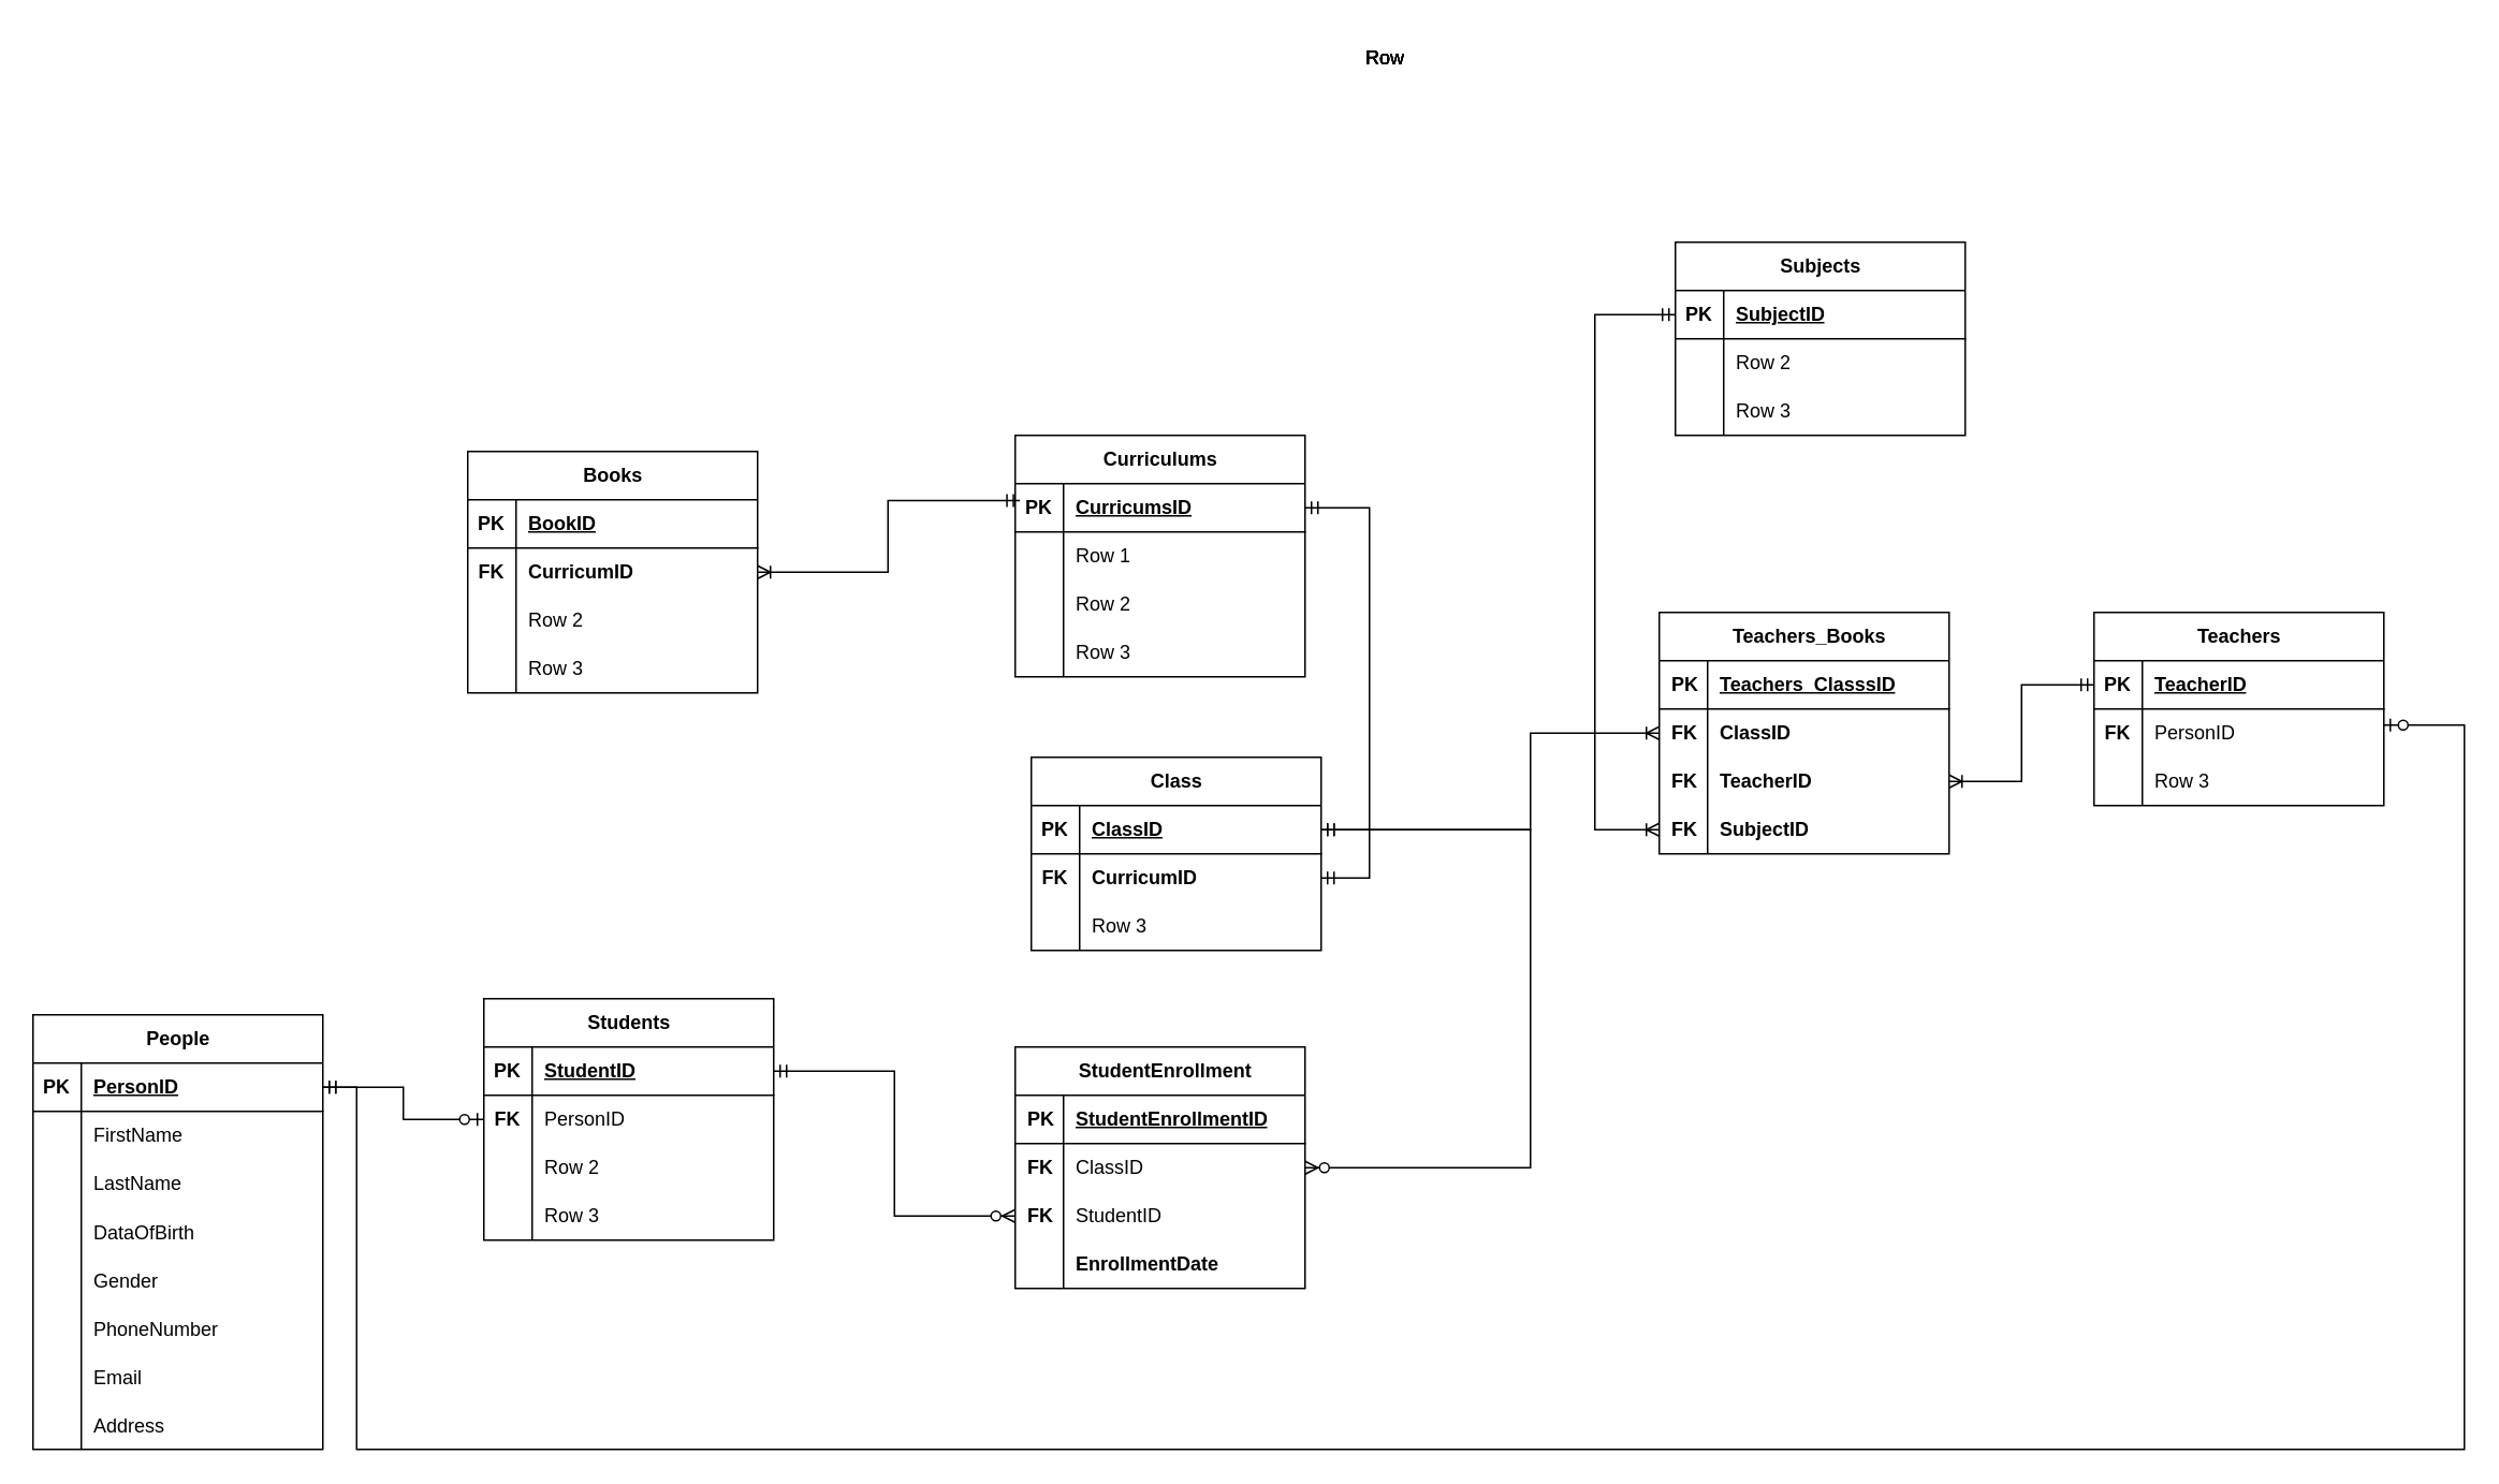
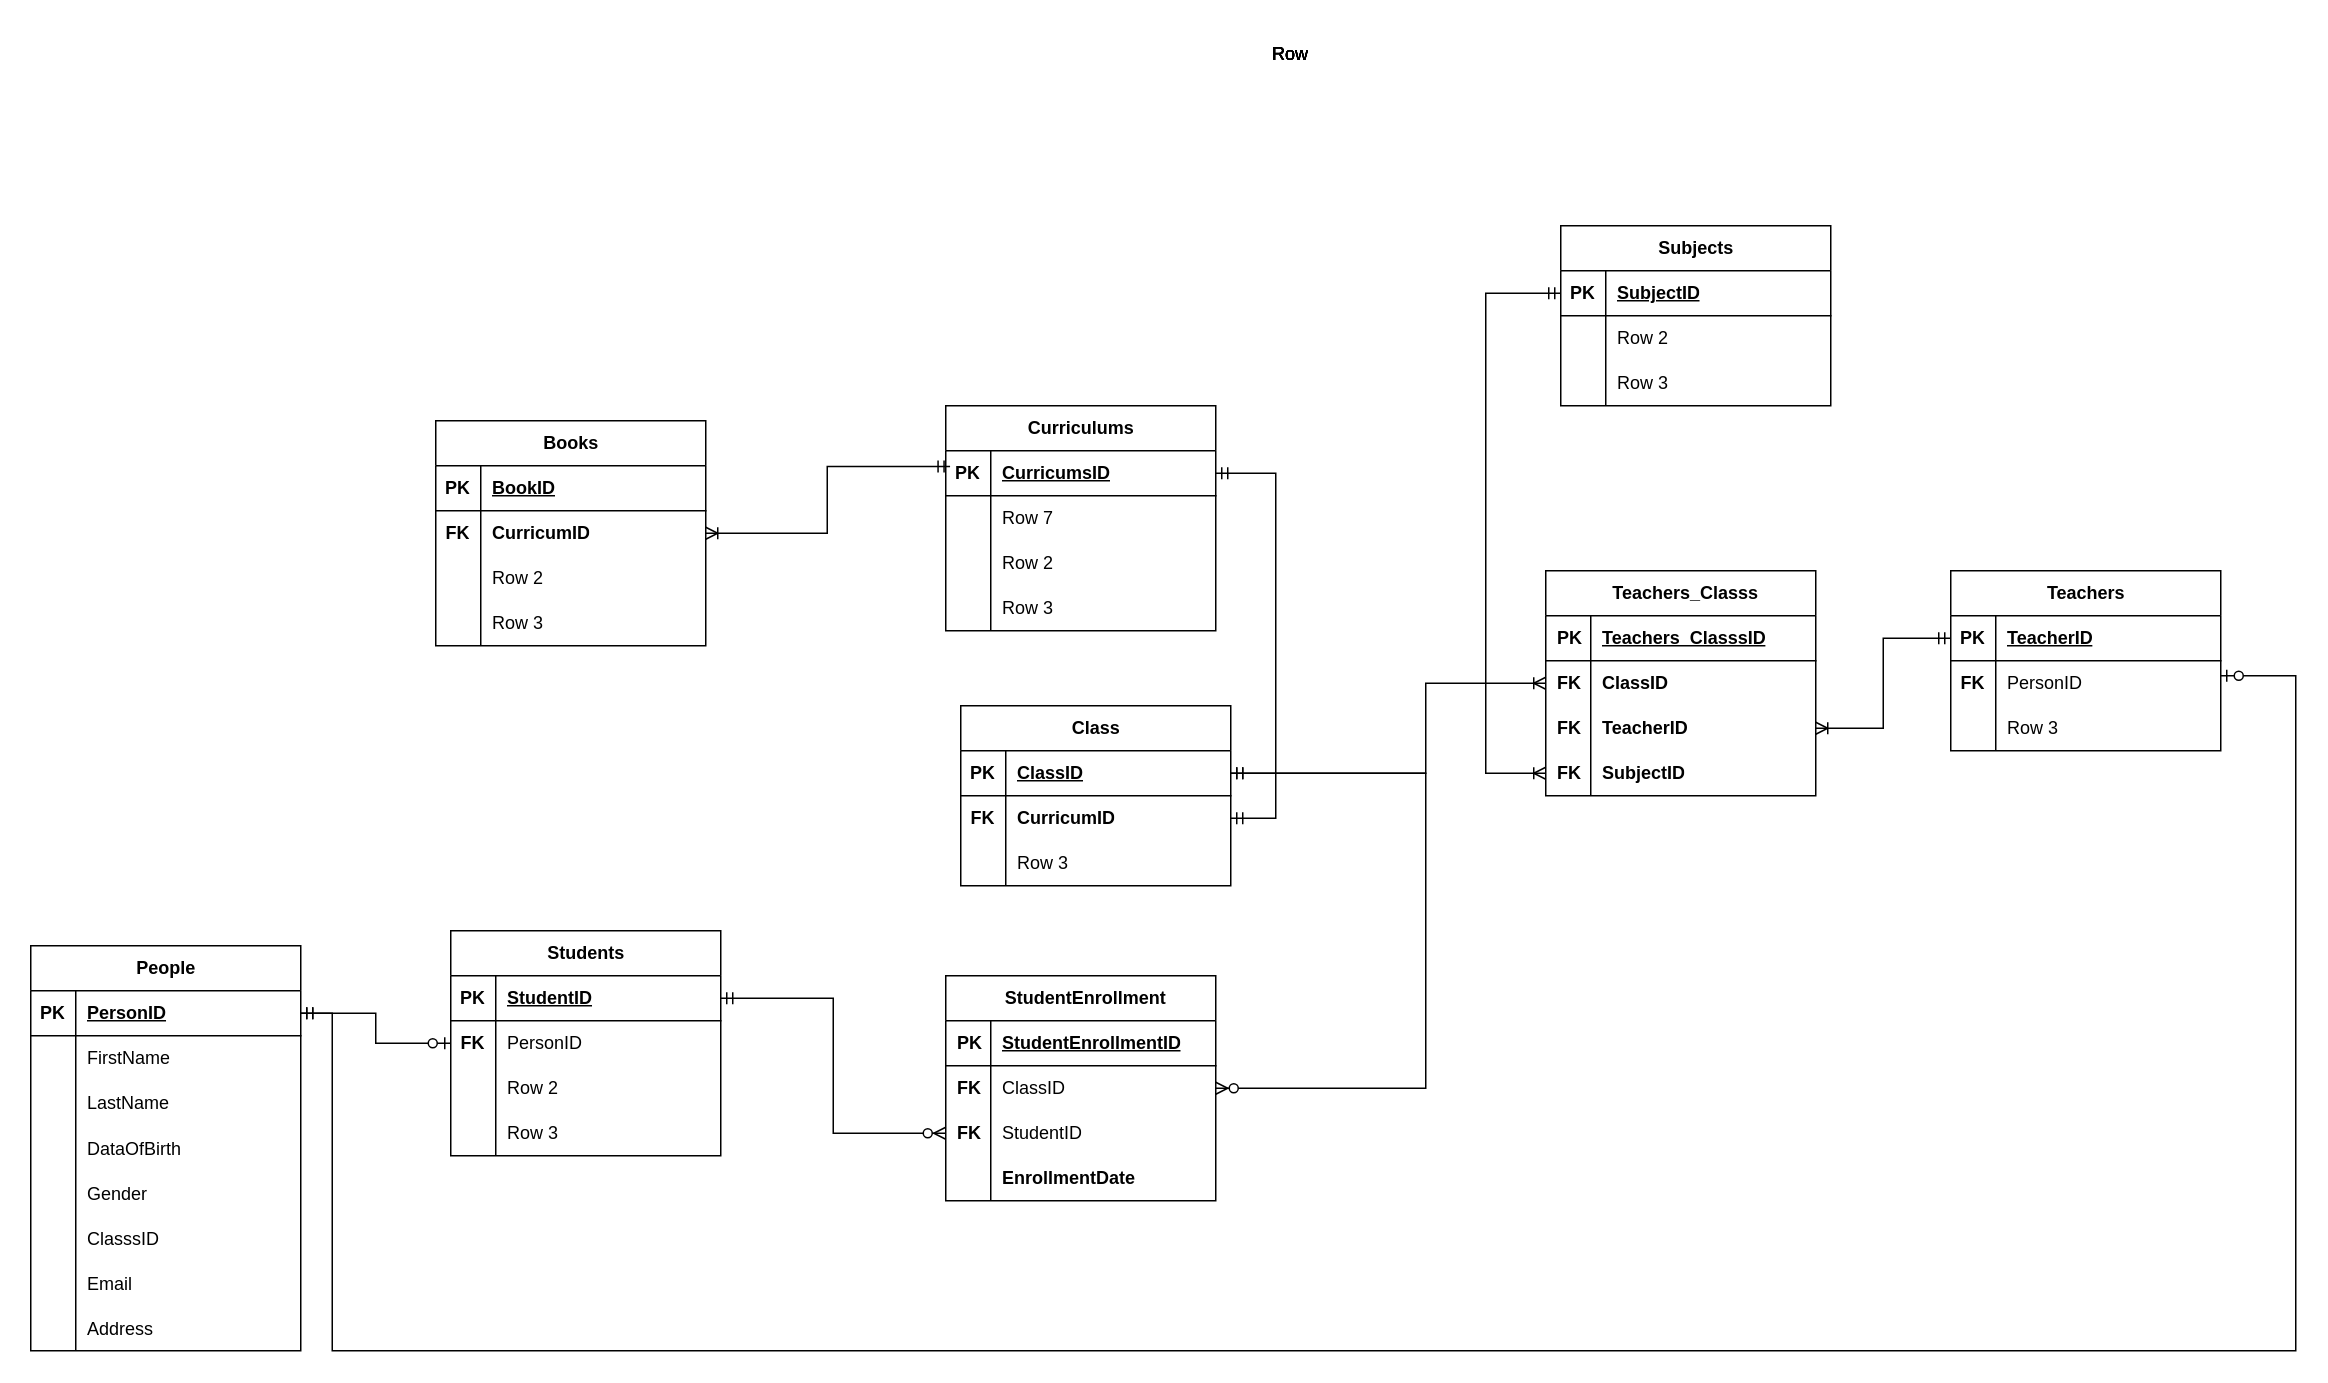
- <mxCell id="31" value="Row 1" style="shape=partialRectangle;connectable=0;fillColor=none;top=0;left=0;bottom=0;right=0;align=left;spacingLeft=6;overflow=hidden;whiteSpace=wrap;html=1;" vertex="1" parent="29"><mxGeometry x="30" width="150" height="30" as="geometry"><mxRectangle width="150" height="30" as="alternateBounds" /></mxGeometry></mxCell>
+ <mxCell id="31" value="Row 7" style="shape=partialRectangle;connectable=0;fillColor=none;top=0;left=0;bottom=0;right=0;align=left;spacingLeft=6;overflow=hidden;whiteSpace=wrap;html=1;" vertex="1" parent="29"><mxGeometry x="30" width="150" height="30" as="geometry"><mxRectangle width="150" height="30" as="alternateBounds" /></mxGeometry></mxCell>
- <mxCell id="78" value="Teachers_Books" style="shape=table;startSize=30;container=1;collapsible=1;childLayout=tableLayout;fixedRows=1;rowLines=0;fontStyle=1;align=center;resizeLast=1;html=1;strokeColor=default;verticalAlign=middle;spacingLeft=6;fontFamily=Helvetica;fontSize=12;fontColor=default;fillColor=none;" vertex="1" parent="1"><mxGeometry x="1030" y="380" width="180" height="150" as="geometry" /></mxCell>
+ <mxCell id="78" value="Teachers_Classs" style="shape=table;startSize=30;container=1;collapsible=1;childLayout=tableLayout;fixedRows=1;rowLines=0;fontStyle=1;align=center;resizeLast=1;html=1;strokeColor=default;verticalAlign=middle;spacingLeft=6;fontFamily=Helvetica;fontSize=12;fontColor=default;fillColor=none;" vertex="1" parent="1"><mxGeometry x="1030" y="380" width="180" height="150" as="geometry" /></mxCell>
- <mxCell id="122" value="PhoneNumber" style="shape=partialRectangle;connectable=0;fillColor=none;top=0;left=0;bottom=0;right=0;align=left;spacingLeft=6;overflow=hidden;strokeColor=default;verticalAlign=middle;fontFamily=Helvetica;fontSize=12;fontColor=default;" vertex="1" parent="120"><mxGeometry x="30" width="150" height="30" as="geometry"><mxRectangle width="150" height="30" as="alternateBounds" /></mxGeometry></mxCell>
+ <mxCell id="122" value="ClasssID" style="shape=partialRectangle;connectable=0;fillColor=none;top=0;left=0;bottom=0;right=0;align=left;spacingLeft=6;overflow=hidden;strokeColor=default;verticalAlign=middle;fontFamily=Helvetica;fontSize=12;fontColor=default;" vertex="1" parent="120"><mxGeometry x="30" width="150" height="30" as="geometry"><mxRectangle width="150" height="30" as="alternateBounds" /></mxGeometry></mxCell>
